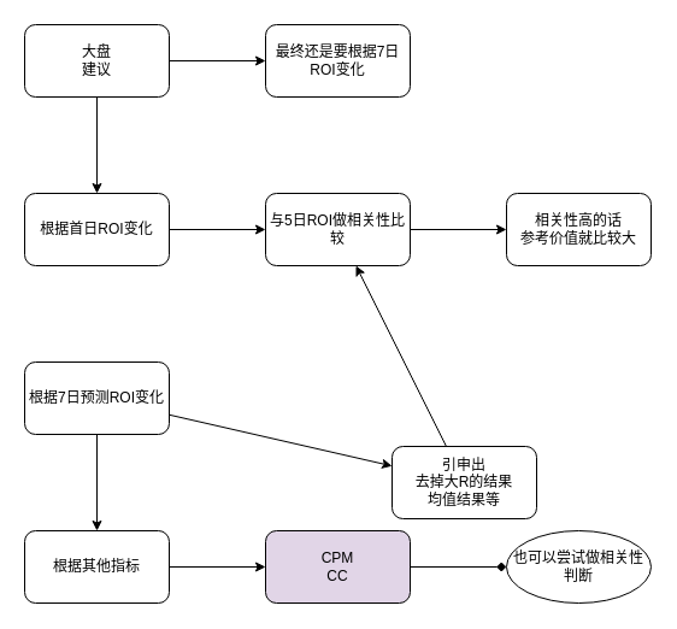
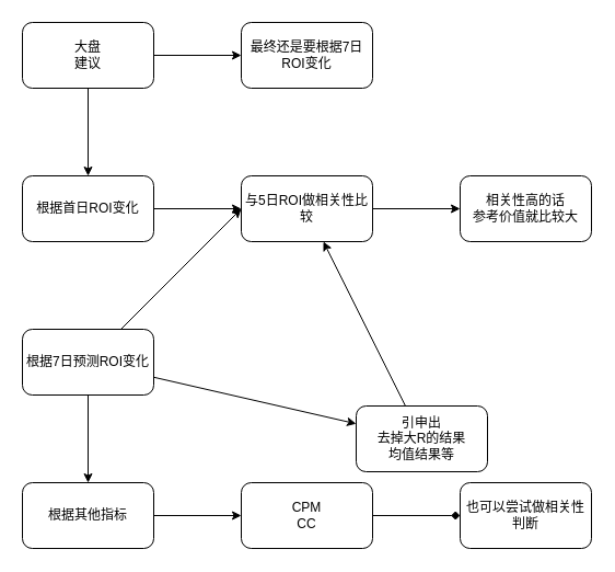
+ <mxCell id="8" value="" style="edgeStyle=none;html=1;entryX=0;entryY=0.5;entryDx=0;entryDy=0;" edge="1" parent="1" source="10" target="15"><mxGeometry relative="1" as="geometry"><mxPoint x="220" y="330" as="targetPoint" /></mxGeometry></mxCell>
- <mxCell id="18" value="CPM&lt;br&gt;CC" style="whiteSpace=wrap;html=1;rounded=1;fillColor=#e1d5e7;" vertex="1" parent="1"><mxGeometry x="220" y="440" width="120" height="60" as="geometry" /></mxCell>
+ <mxCell id="18" value="CPM&lt;br&gt;CC" style="whiteSpace=wrap;html=1;rounded=1;" vertex="1" parent="1"><mxGeometry x="220" y="440" width="120" height="60" as="geometry" /></mxCell>
- <mxCell id="19" value="也可以尝试做相关性&lt;br&gt;判断" style="ellipse;whiteSpace=wrap;html=1;" vertex="1" parent="1"><mxGeometry x="420" y="440" width="120" height="60" as="geometry" /></mxCell>
+ <mxCell id="19" value="也可以尝试做相关性&lt;br&gt;判断" style="whiteSpace=wrap;html=1;rounded=1;" vertex="1" parent="1"><mxGeometry x="420" y="440" width="120" height="60" as="geometry" /></mxCell>
